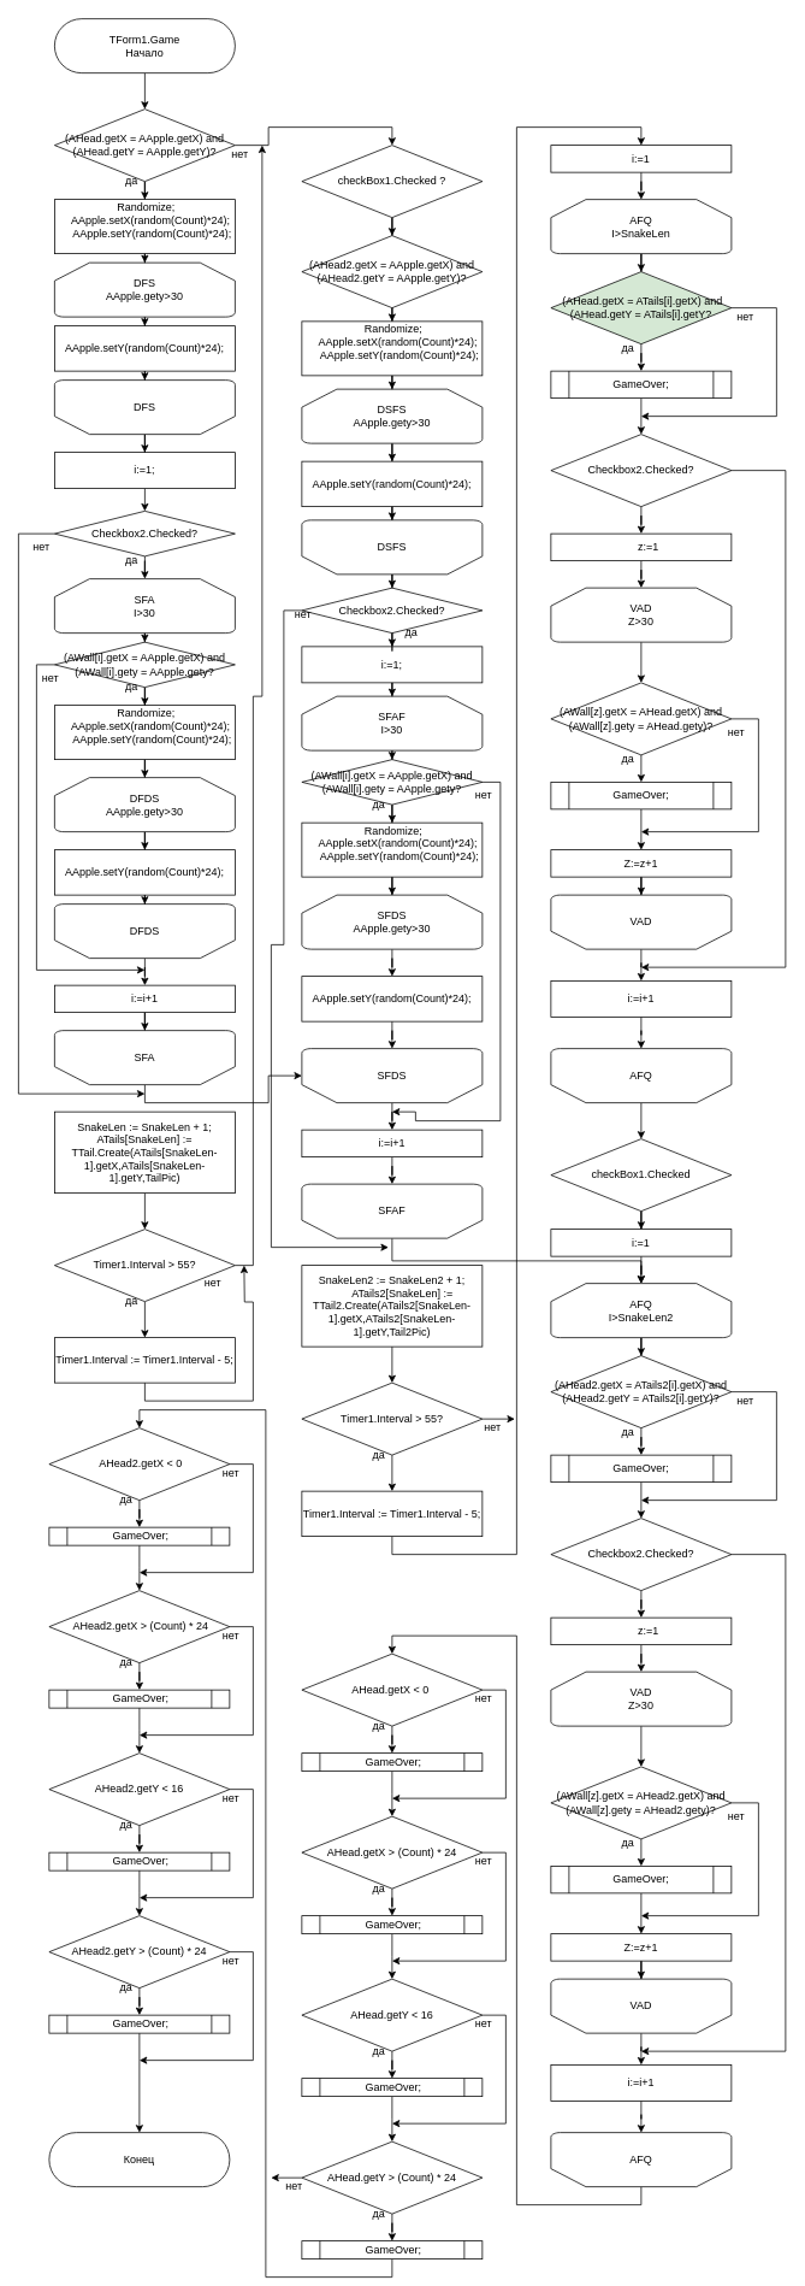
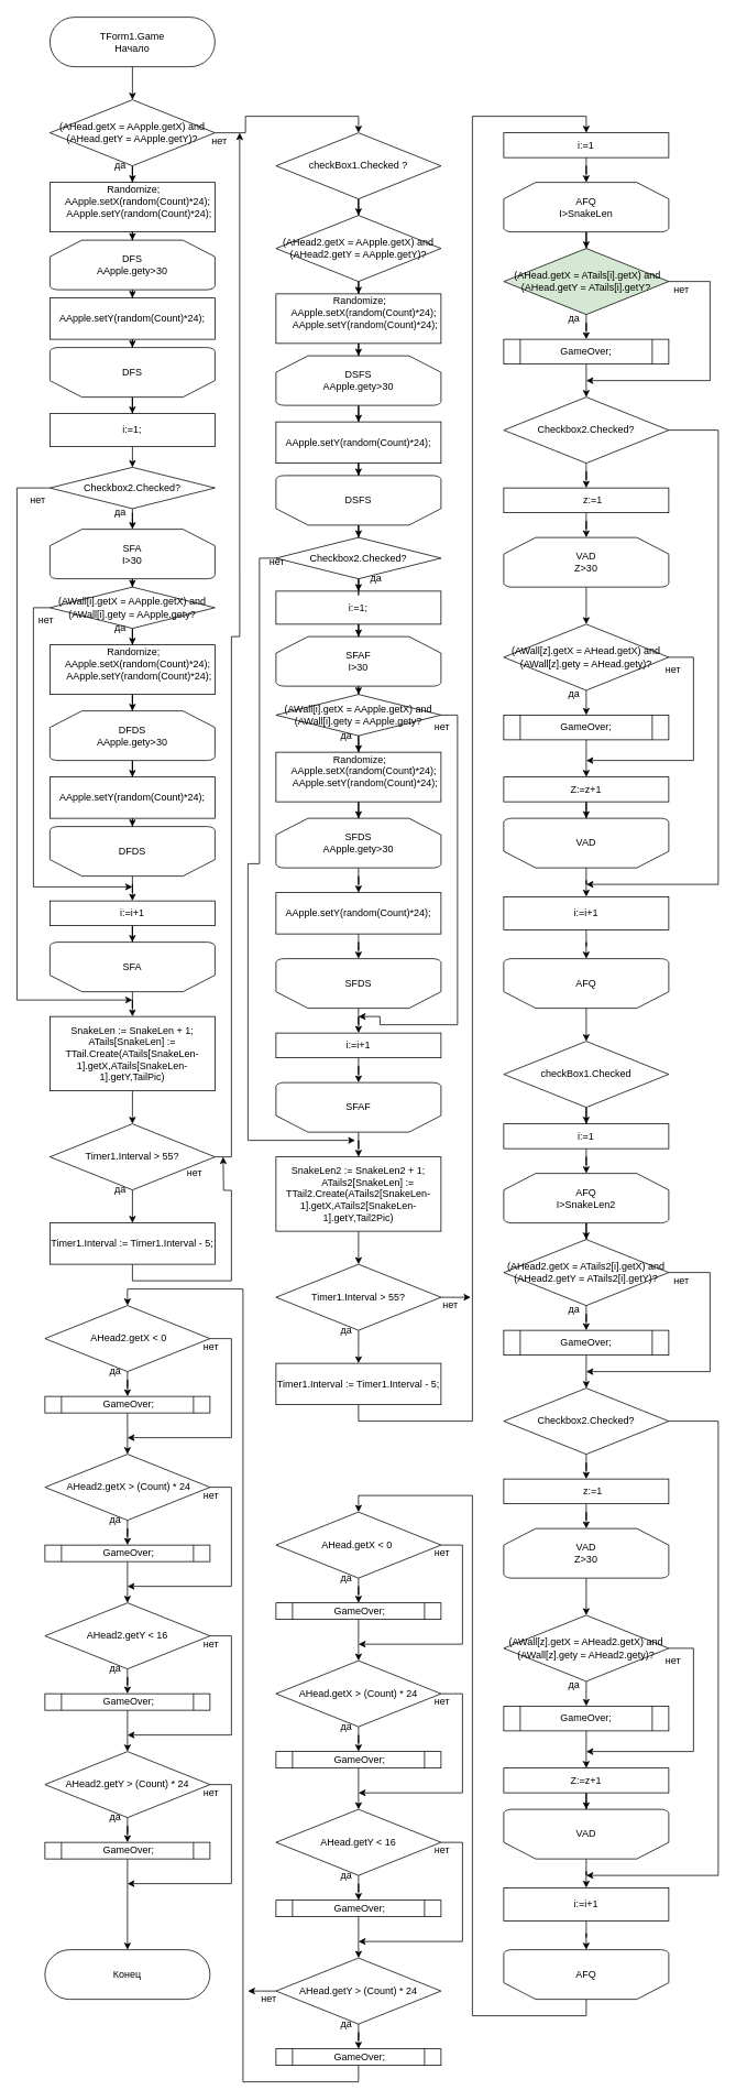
- <mxCell id="29" style="edgeStyle=orthogonalEdgeStyle;rounded=0;orthogonalLoop=1;jettySize=auto;html=1;exitX=0.5;exitY=0;exitDx=0;exitDy=0;exitPerimeter=0;" edge="1" parent="1" source="30" target="60"><mxGeometry relative="1" as="geometry" /></mxCell>
+ <mxCell id="29" style="edgeStyle=orthogonalEdgeStyle;rounded=0;orthogonalLoop=1;jettySize=auto;html=1;exitX=0.5;exitY=0;exitDx=0;exitDy=0;exitPerimeter=0;" edge="1" parent="1" source="30" target="32"><mxGeometry relative="1" as="geometry" /></mxCell>
- <mxCell id="63" style="edgeStyle=orthogonalEdgeStyle;rounded=0;orthogonalLoop=1;jettySize=auto;html=1;exitX=0.5;exitY=0;exitDx=0;exitDy=0;exitPerimeter=0;" edge="1" parent="1" source="64" target="137"><mxGeometry relative="1" as="geometry" /></mxCell>
+ <mxCell id="63" style="edgeStyle=orthogonalEdgeStyle;rounded=0;orthogonalLoop=1;jettySize=auto;html=1;exitX=0.5;exitY=0;exitDx=0;exitDy=0;exitPerimeter=0;" edge="1" parent="1" source="64" target="66"><mxGeometry relative="1" as="geometry" /></mxCell>
